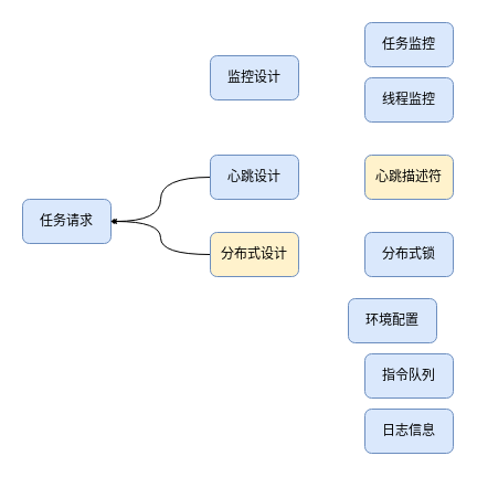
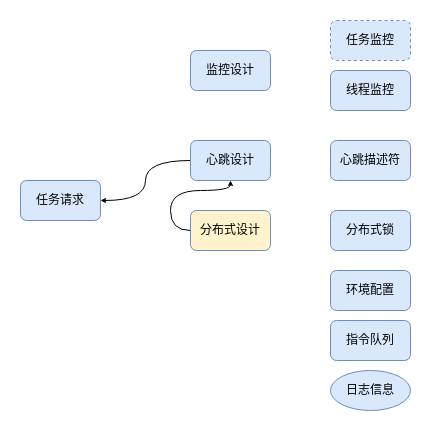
- <mxCell id="4" value="任务监控" style="rounded=1;whiteSpace=wrap;html=1;fontFamily=Times New Roman;fillColor=#dae8fc;strokeColor=#6c8ebf;" vertex="1" parent="1"><mxGeometry x="330" y="20" width="80" height="40" as="geometry" /></mxCell>
+ <mxCell id="4" value="任务监控" style="rounded=1;whiteSpace=wrap;html=1;fontFamily=Times New Roman;fillColor=#dae8fc;strokeColor=#6c8ebf;dashed=1;" vertex="1" parent="1"><mxGeometry x="330" y="20" width="80" height="40" as="geometry" /></mxCell>
- <mxCell id="10" value="心跳描述符" style="rounded=1;whiteSpace=wrap;html=1;fontFamily=Times New Roman;fillColor=#fff2cc;strokeColor=#6c8ebf;" vertex="1" parent="1"><mxGeometry x="330" y="140" width="80" height="40" as="geometry" /></mxCell>
+ <mxCell id="10" value="心跳描述符" style="rounded=1;whiteSpace=wrap;html=1;fontFamily=Times New Roman;fillColor=#dae8fc;strokeColor=#6c8ebf;" vertex="1" parent="1"><mxGeometry x="330" y="140" width="80" height="40" as="geometry" /></mxCell>
- <mxCell id="6" style="edgeStyle=orthogonalEdgeStyle;curved=1;rounded=0;orthogonalLoop=1;jettySize=auto;html=1;exitX=0;exitY=0.5;exitDx=0;exitDy=0;entryX=1;entryY=0.5;entryDx=0;entryDy=0;strokeWidth=1;fontFamily=Times New Roman;startSize=3;endSize=3;endArrow=diamond;" edge="1" parent="1" source="7" target="2"><mxGeometry relative="1" as="geometry" /></mxCell>
+ <mxCell id="6" style="edgeStyle=orthogonalEdgeStyle;curved=1;rounded=0;orthogonalLoop=1;jettySize=auto;html=1;exitX=0;exitY=0.5;exitDx=0;exitDy=0;entryX=1;entryY=0.5;entryDx=0;entryDy=0;strokeWidth=1;fontFamily=Times New Roman;startSize=3;endSize=3;" edge="1" parent="1" source="7" target="2"><mxGeometry relative="1" as="geometry" /></mxCell>
- <mxCell id="8" style="edgeStyle=orthogonalEdgeStyle;curved=1;rounded=0;orthogonalLoop=1;jettySize=auto;html=1;exitX=0;exitY=0.5;exitDx=0;exitDy=0;entryX=1;entryY=0.5;entryDx=0;entryDy=0;strokeWidth=1;fontFamily=Times New Roman;startSize=3;endSize=3;" edge="1" parent="1" source="9" target="2"><mxGeometry relative="1" as="geometry" /></mxCell>
+ <mxCell id="8" style="edgeStyle=orthogonalEdgeStyle;curved=1;rounded=0;orthogonalLoop=1;jettySize=auto;html=1;exitX=0;exitY=0.5;exitDx=0;exitDy=0;strokeWidth=1;fontFamily=Times New Roman;startSize=3;endSize=3;" edge="1" parent="1" source="9" target="7"><mxGeometry relative="1" as="geometry" /></mxCell>
- <mxCell id="12" value="环境配置" style="rounded=1;whiteSpace=wrap;html=1;fontFamily=Times New Roman;fillColor=#dae8fc;strokeColor=#6c8ebf;" vertex="1" parent="1"><mxGeometry x="315" y="270" width="80" height="40" as="geometry" /></mxCell>
+ <mxCell id="12" value="环境配置" style="rounded=1;whiteSpace=wrap;html=1;fontFamily=Times New Roman;fillColor=#dae8fc;strokeColor=#6c8ebf;" vertex="1" parent="1"><mxGeometry x="330" y="270" width="80" height="40" as="geometry" /></mxCell>
- <mxCell id="14" value="日志信息" style="rounded=1;whiteSpace=wrap;html=1;fontFamily=Times New Roman;fillColor=#dae8fc;strokeColor=#6c8ebf;" vertex="1" parent="1"><mxGeometry x="330" y="370" width="80" height="40" as="geometry" /></mxCell>
+ <mxCell id="14" value="日志信息" style="ellipse;whiteSpace=wrap;html=1;fontFamily=Times New Roman;fillColor=#dae8fc;strokeColor=#6c8ebf;" vertex="1" parent="1"><mxGeometry x="330" y="370" width="80" height="40" as="geometry" /></mxCell>
